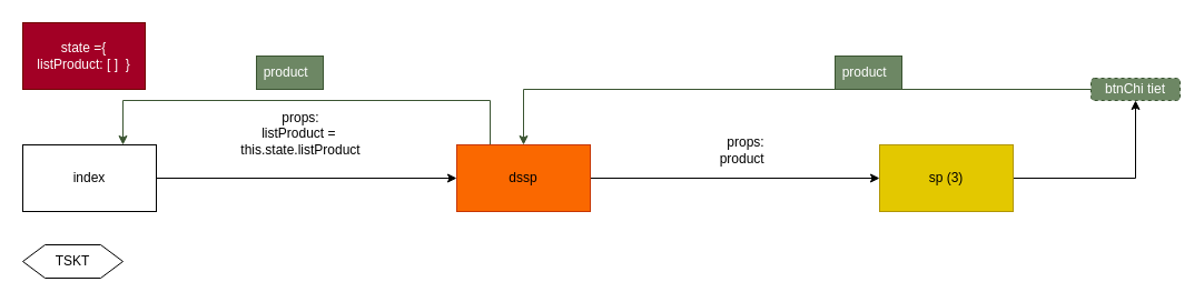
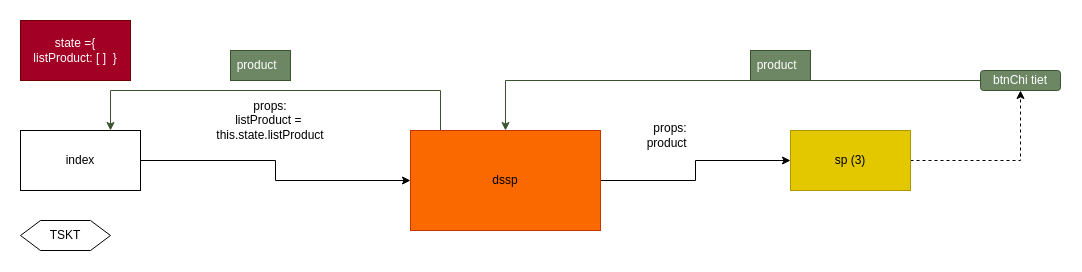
- <mxCell id="13" value="btnChi tiet" style="rounded=1;whiteSpace=wrap;html=1;strokeColor=#3A5431;fillColor=#6d8764;fontColor=#ffffff;dashed=1;" vertex="1" parent="1"><mxGeometry x="980" y="70" width="80" height="20" as="geometry" /></mxCell>
+ <mxCell id="13" value="btnChi tiet" style="rounded=1;whiteSpace=wrap;html=1;strokeColor=#3A5431;fillColor=#6d8764;fontColor=#ffffff;" vertex="1" parent="1"><mxGeometry x="980" y="70" width="80" height="20" as="geometry" /></mxCell>
- <mxCell id="6" value="dssp" style="text;html=1;strokeColor=#C73500;fillColor=#fa6800;align=center;verticalAlign=middle;whiteSpace=wrap;rounded=0;fontColor=#000000;" vertex="1" parent="1"><mxGeometry x="410" y="130" width="120" height="60" as="geometry" /></mxCell>
+ <mxCell id="6" value="dssp" style="text;html=1;strokeColor=#C73500;fillColor=#fa6800;align=center;verticalAlign=middle;whiteSpace=wrap;rounded=0;fontColor=#000000;" vertex="1" parent="1"><mxGeometry x="410" y="130" width="190" height="100" as="geometry" /></mxCell>
- <mxCell id="7" style="edgeStyle=orthogonalEdgeStyle;rounded=0;html=1;" edge="1" parent="1" source="8" target="13"><mxGeometry relative="1" as="geometry" /></mxCell>
+ <mxCell id="7" style="edgeStyle=orthogonalEdgeStyle;rounded=0;html=1;dashed=1;" edge="1" parent="1" source="8" target="13"><mxGeometry relative="1" as="geometry" /></mxCell>
